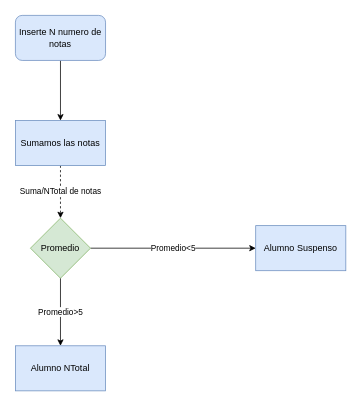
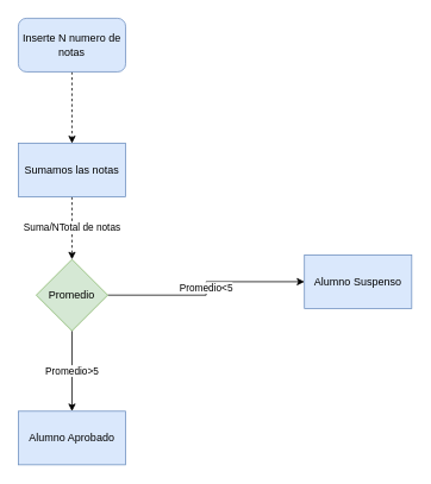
- <mxCell id="2" value="" style="edgeStyle=orthogonalEdgeStyle;rounded=0;orthogonalLoop=1;jettySize=auto;html=1;" edge="1" parent="1" source="3" target="5"><mxGeometry relative="1" as="geometry" /></mxCell>
+ <mxCell id="2" value="" style="edgeStyle=orthogonalEdgeStyle;rounded=0;orthogonalLoop=1;jettySize=auto;html=1;dashed=1;" edge="1" parent="1" source="3" target="5"><mxGeometry relative="1" as="geometry" /></mxCell>
- <mxCell id="9" value="Alumno Suspenso" style="whiteSpace=wrap;html=1;rounded=0;fillColor=#dae8fc;strokeColor=#6c8ebf;" vertex="1" parent="1"><mxGeometry x="340" y="300" width="120" height="60" as="geometry" /></mxCell>
+ <mxCell id="9" value="Alumno Suspenso" style="whiteSpace=wrap;html=1;rounded=0;fillColor=#dae8fc;strokeColor=#6c8ebf;" vertex="1" parent="1"><mxGeometry x="340" y="285" width="120" height="60" as="geometry" /></mxCell>
- <mxCell id="10" value="Alumno NTotal" style="whiteSpace=wrap;html=1;rounded=0;fillColor=#dae8fc;strokeColor=#6c8ebf;" vertex="1" parent="1"><mxGeometry x="20" y="460" width="120" height="60" as="geometry" /></mxCell>
+ <mxCell id="10" value="Alumno Aprobado" style="whiteSpace=wrap;html=1;rounded=0;fillColor=#dae8fc;strokeColor=#6c8ebf;" vertex="1" parent="1"><mxGeometry x="20" y="460" width="120" height="60" as="geometry" /></mxCell>
